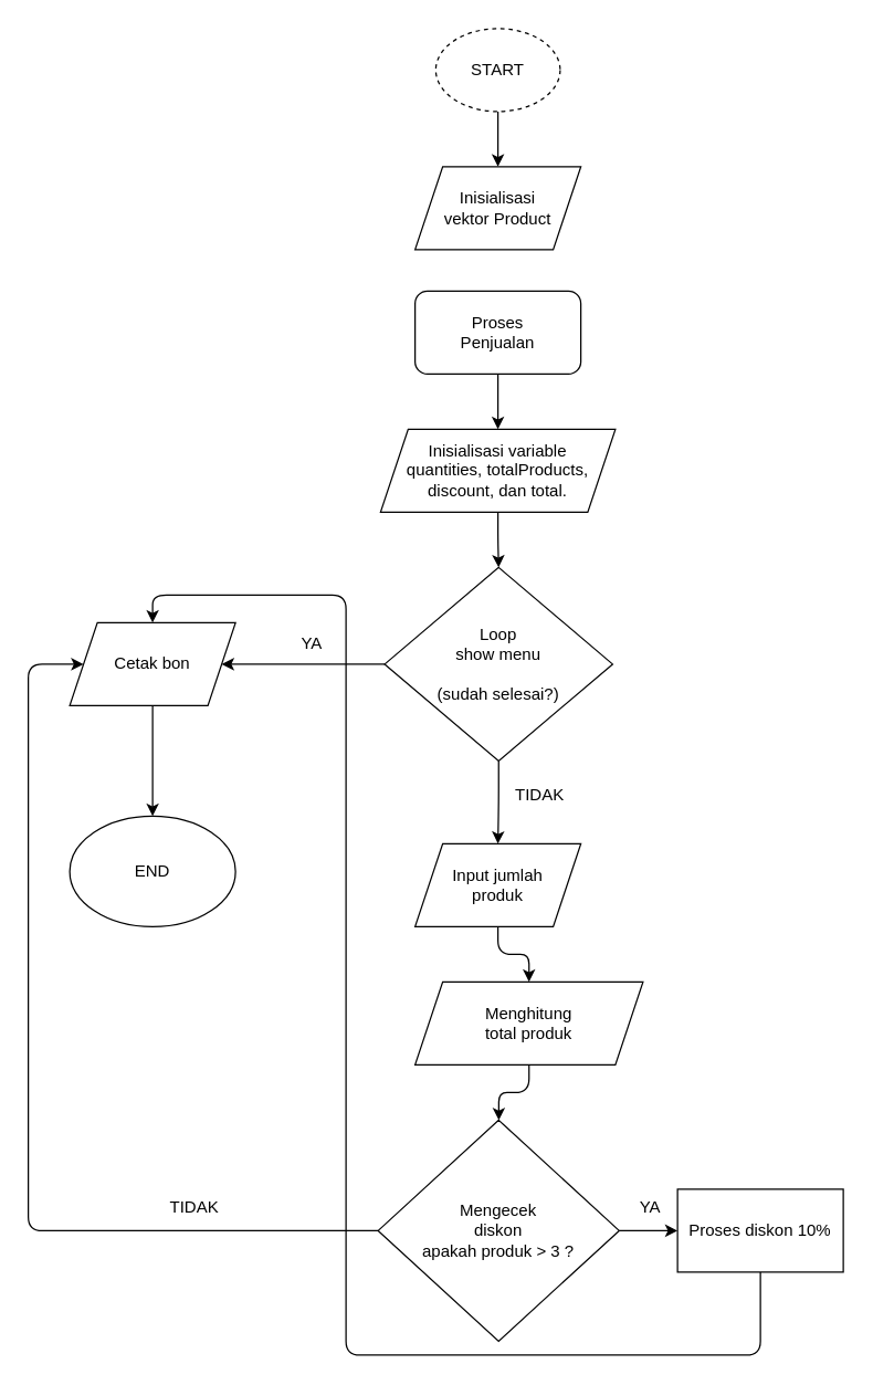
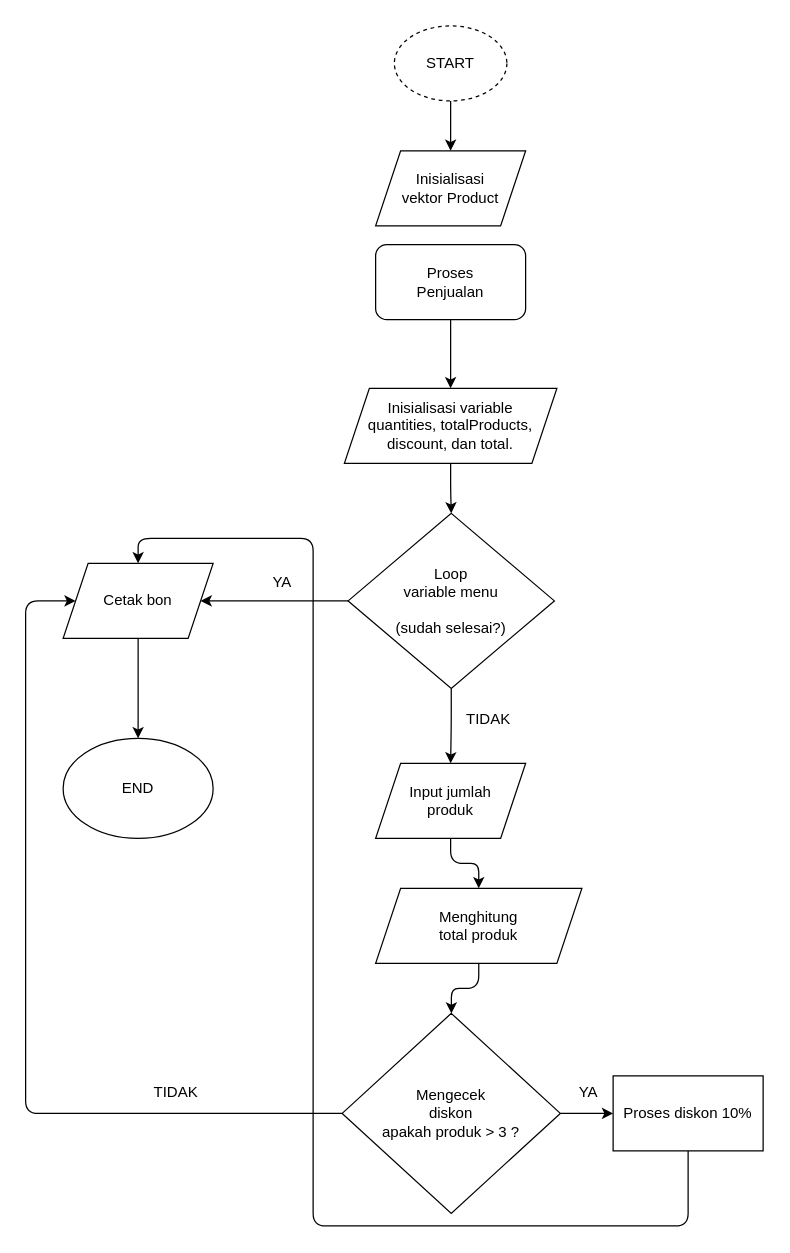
- <mxCell id="6" value="Proses&lt;br&gt;Penjualan" style="rounded=1;whiteSpace=wrap;html=1;" vertex="1" parent="1"><mxGeometry x="300" y="210" width="120" height="60" as="geometry" /></mxCell>
+ <mxCell id="6" value="Proses&lt;br&gt;Penjualan" style="rounded=1;whiteSpace=wrap;html=1;" vertex="1" parent="1"><mxGeometry x="300" y="195" width="120" height="60" as="geometry" /></mxCell>
- <mxCell id="11" value="&lt;div&gt;Loop&lt;/div&gt;&lt;div&gt;show menu&lt;br&gt;&lt;/div&gt;&lt;div&gt;&lt;br&gt;&lt;/div&gt;&lt;div&gt;(sudah selesai?)&lt;br&gt;&lt;/div&gt;" style="rhombus;whiteSpace=wrap;html=1;" vertex="1" parent="1"><mxGeometry x="278" y="410" width="165" height="140" as="geometry" /></mxCell>
+ <mxCell id="11" value="&lt;div&gt;Loop&lt;/div&gt;&lt;div&gt;variable menu&lt;br&gt;&lt;/div&gt;&lt;div&gt;&lt;br&gt;&lt;/div&gt;&lt;div&gt;(sudah selesai?)&lt;br&gt;&lt;/div&gt;" style="rhombus;whiteSpace=wrap;html=1;" vertex="1" parent="1"><mxGeometry x="278" y="410" width="165" height="140" as="geometry" /></mxCell>
